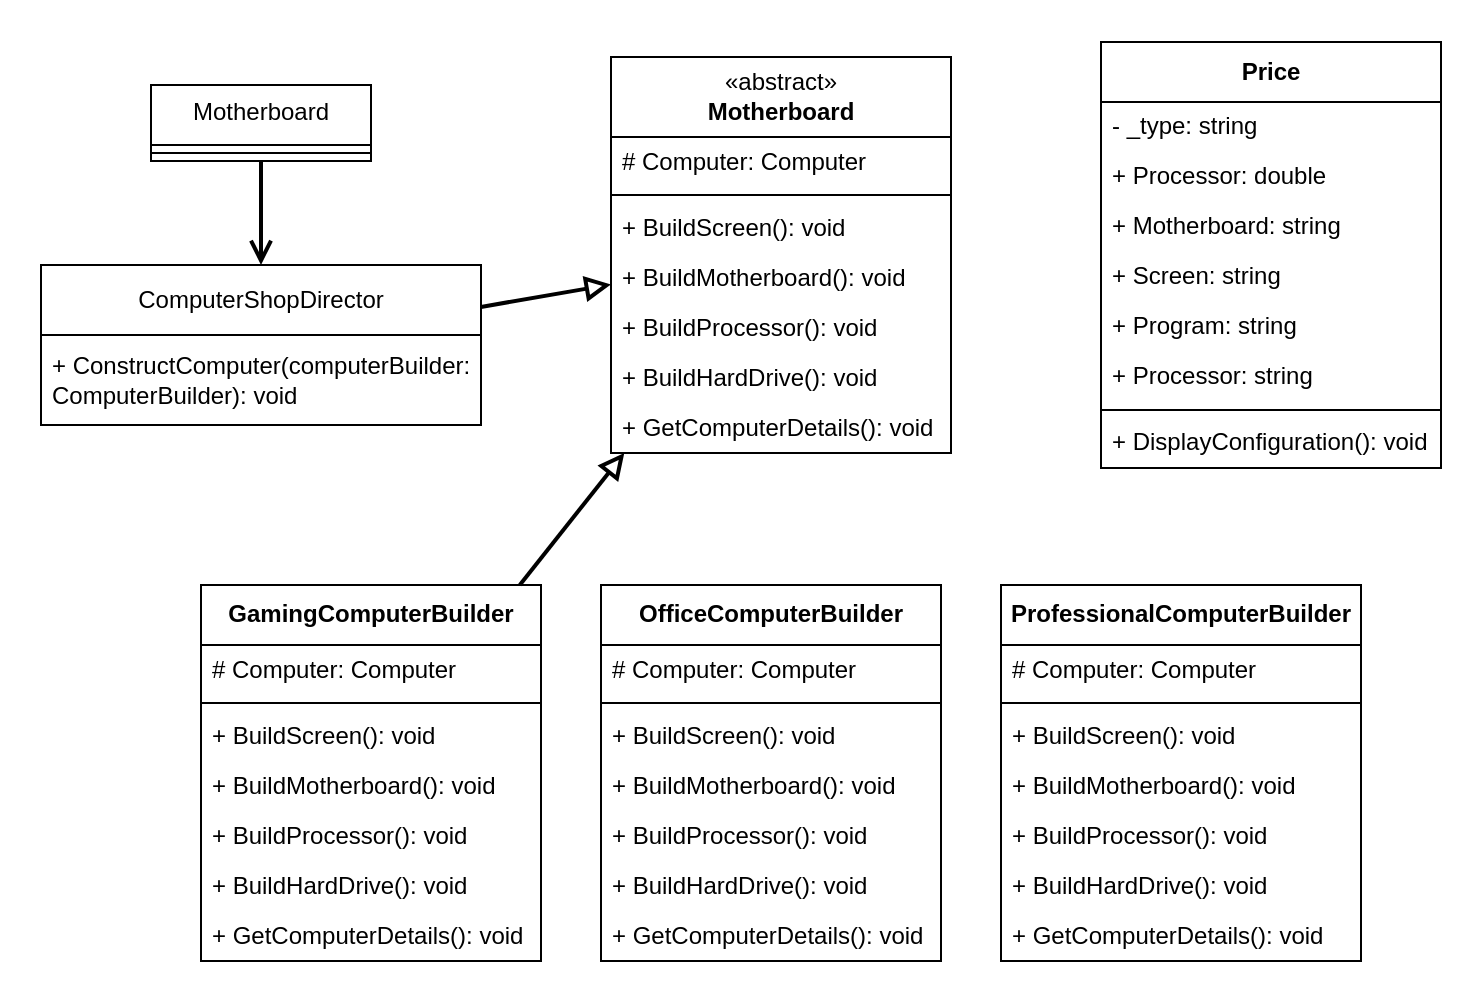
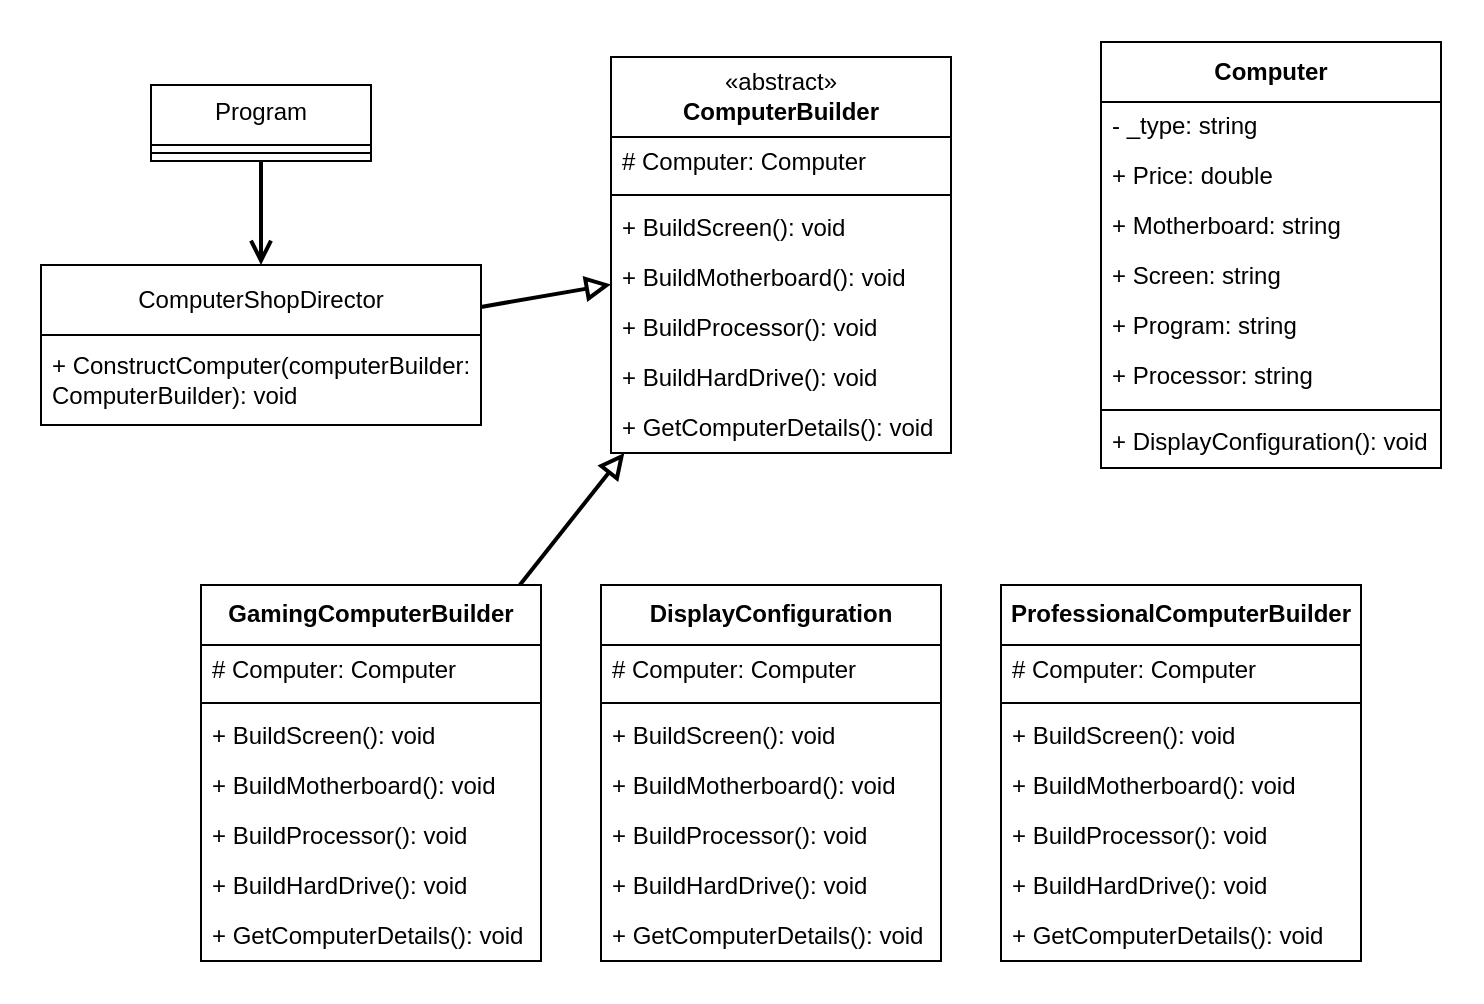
- <mxCell id="41" value="Price" style="swimlane;fontStyle=1;align=center;verticalAlign=middle;childLayout=stackLayout;horizontal=1;startSize=30;horizontalStack=0;resizeParent=1;resizeParentMax=0;resizeLast=0;collapsible=0;marginBottom=0;html=1;" vertex="1" parent="1"><mxGeometry x="550" y="20.5" width="170" height="213" as="geometry" /></mxCell>
+ <mxCell id="41" value="Computer" style="swimlane;fontStyle=1;align=center;verticalAlign=middle;childLayout=stackLayout;horizontal=1;startSize=30;horizontalStack=0;resizeParent=1;resizeParentMax=0;resizeLast=0;collapsible=0;marginBottom=0;html=1;" vertex="1" parent="1"><mxGeometry x="550" y="20.5" width="170" height="213" as="geometry" /></mxCell>
- <mxCell id="7" value="&lt;span style=&quot;font-weight: 400;&quot;&gt;«abstract»&lt;/span&gt;&lt;br style=&quot;font-weight: 400;&quot;&gt;Motherboard" style="swimlane;fontStyle=1;align=center;verticalAlign=middle;childLayout=stackLayout;horizontal=1;startSize=40;horizontalStack=0;resizeParent=1;resizeParentMax=0;resizeLast=0;collapsible=0;marginBottom=0;html=1;" parent="1" vertex="1"><mxGeometry x="305" y="28" width="170" height="198" as="geometry" /></mxCell>
+ <mxCell id="7" value="&lt;span style=&quot;font-weight: 400;&quot;&gt;«abstract»&lt;/span&gt;&lt;br style=&quot;font-weight: 400;&quot;&gt;ComputerBuilder" style="swimlane;fontStyle=1;align=center;verticalAlign=middle;childLayout=stackLayout;horizontal=1;startSize=40;horizontalStack=0;resizeParent=1;resizeParentMax=0;resizeLast=0;collapsible=0;marginBottom=0;html=1;" parent="1" vertex="1"><mxGeometry x="305" y="28" width="170" height="198" as="geometry" /></mxCell>
- <mxCell id="4" value="Motherboard" style="swimlane;fontStyle=0;align=center;verticalAlign=top;childLayout=stackLayout;horizontal=1;startSize=30;horizontalStack=0;resizeParent=1;resizeParentMax=0;resizeLast=0;collapsible=0;marginBottom=0;html=1;" parent="1" vertex="1"><mxGeometry x="75" y="42" width="110" height="38" as="geometry" /></mxCell>
+ <mxCell id="4" value="Program" style="swimlane;fontStyle=0;align=center;verticalAlign=top;childLayout=stackLayout;horizontal=1;startSize=30;horizontalStack=0;resizeParent=1;resizeParentMax=0;resizeLast=0;collapsible=0;marginBottom=0;html=1;" parent="1" vertex="1"><mxGeometry x="75" y="42" width="110" height="38" as="geometry" /></mxCell>
- <mxCell id="43" value="+ Processor: double" style="text;html=1;strokeColor=none;fillColor=none;align=left;verticalAlign=middle;spacingLeft=4;spacingRight=4;overflow=hidden;rotatable=0;points=[[0,0.5],[1,0.5]];portConstraint=eastwest;" vertex="1" parent="41"><mxGeometry y="55" width="170" height="25" as="geometry" /></mxCell>
+ <mxCell id="43" value="+ Price: double" style="text;html=1;strokeColor=none;fillColor=none;align=left;verticalAlign=middle;spacingLeft=4;spacingRight=4;overflow=hidden;rotatable=0;points=[[0,0.5],[1,0.5]];portConstraint=eastwest;" vertex="1" parent="41"><mxGeometry y="55" width="170" height="25" as="geometry" /></mxCell>
- <mxCell id="25" value="OfficeComputerBuilder" style="swimlane;fontStyle=1;align=center;verticalAlign=middle;childLayout=stackLayout;horizontal=1;startSize=30;horizontalStack=0;resizeParent=1;resizeParentMax=0;resizeLast=0;collapsible=0;marginBottom=0;html=1;" vertex="1" parent="1"><mxGeometry x="300" y="292" width="170" height="188" as="geometry" /></mxCell>
+ <mxCell id="25" value="DisplayConfiguration" style="swimlane;fontStyle=1;align=center;verticalAlign=middle;childLayout=stackLayout;horizontal=1;startSize=30;horizontalStack=0;resizeParent=1;resizeParentMax=0;resizeLast=0;collapsible=0;marginBottom=0;html=1;" vertex="1" parent="1"><mxGeometry x="300" y="292" width="170" height="188" as="geometry" /></mxCell>
